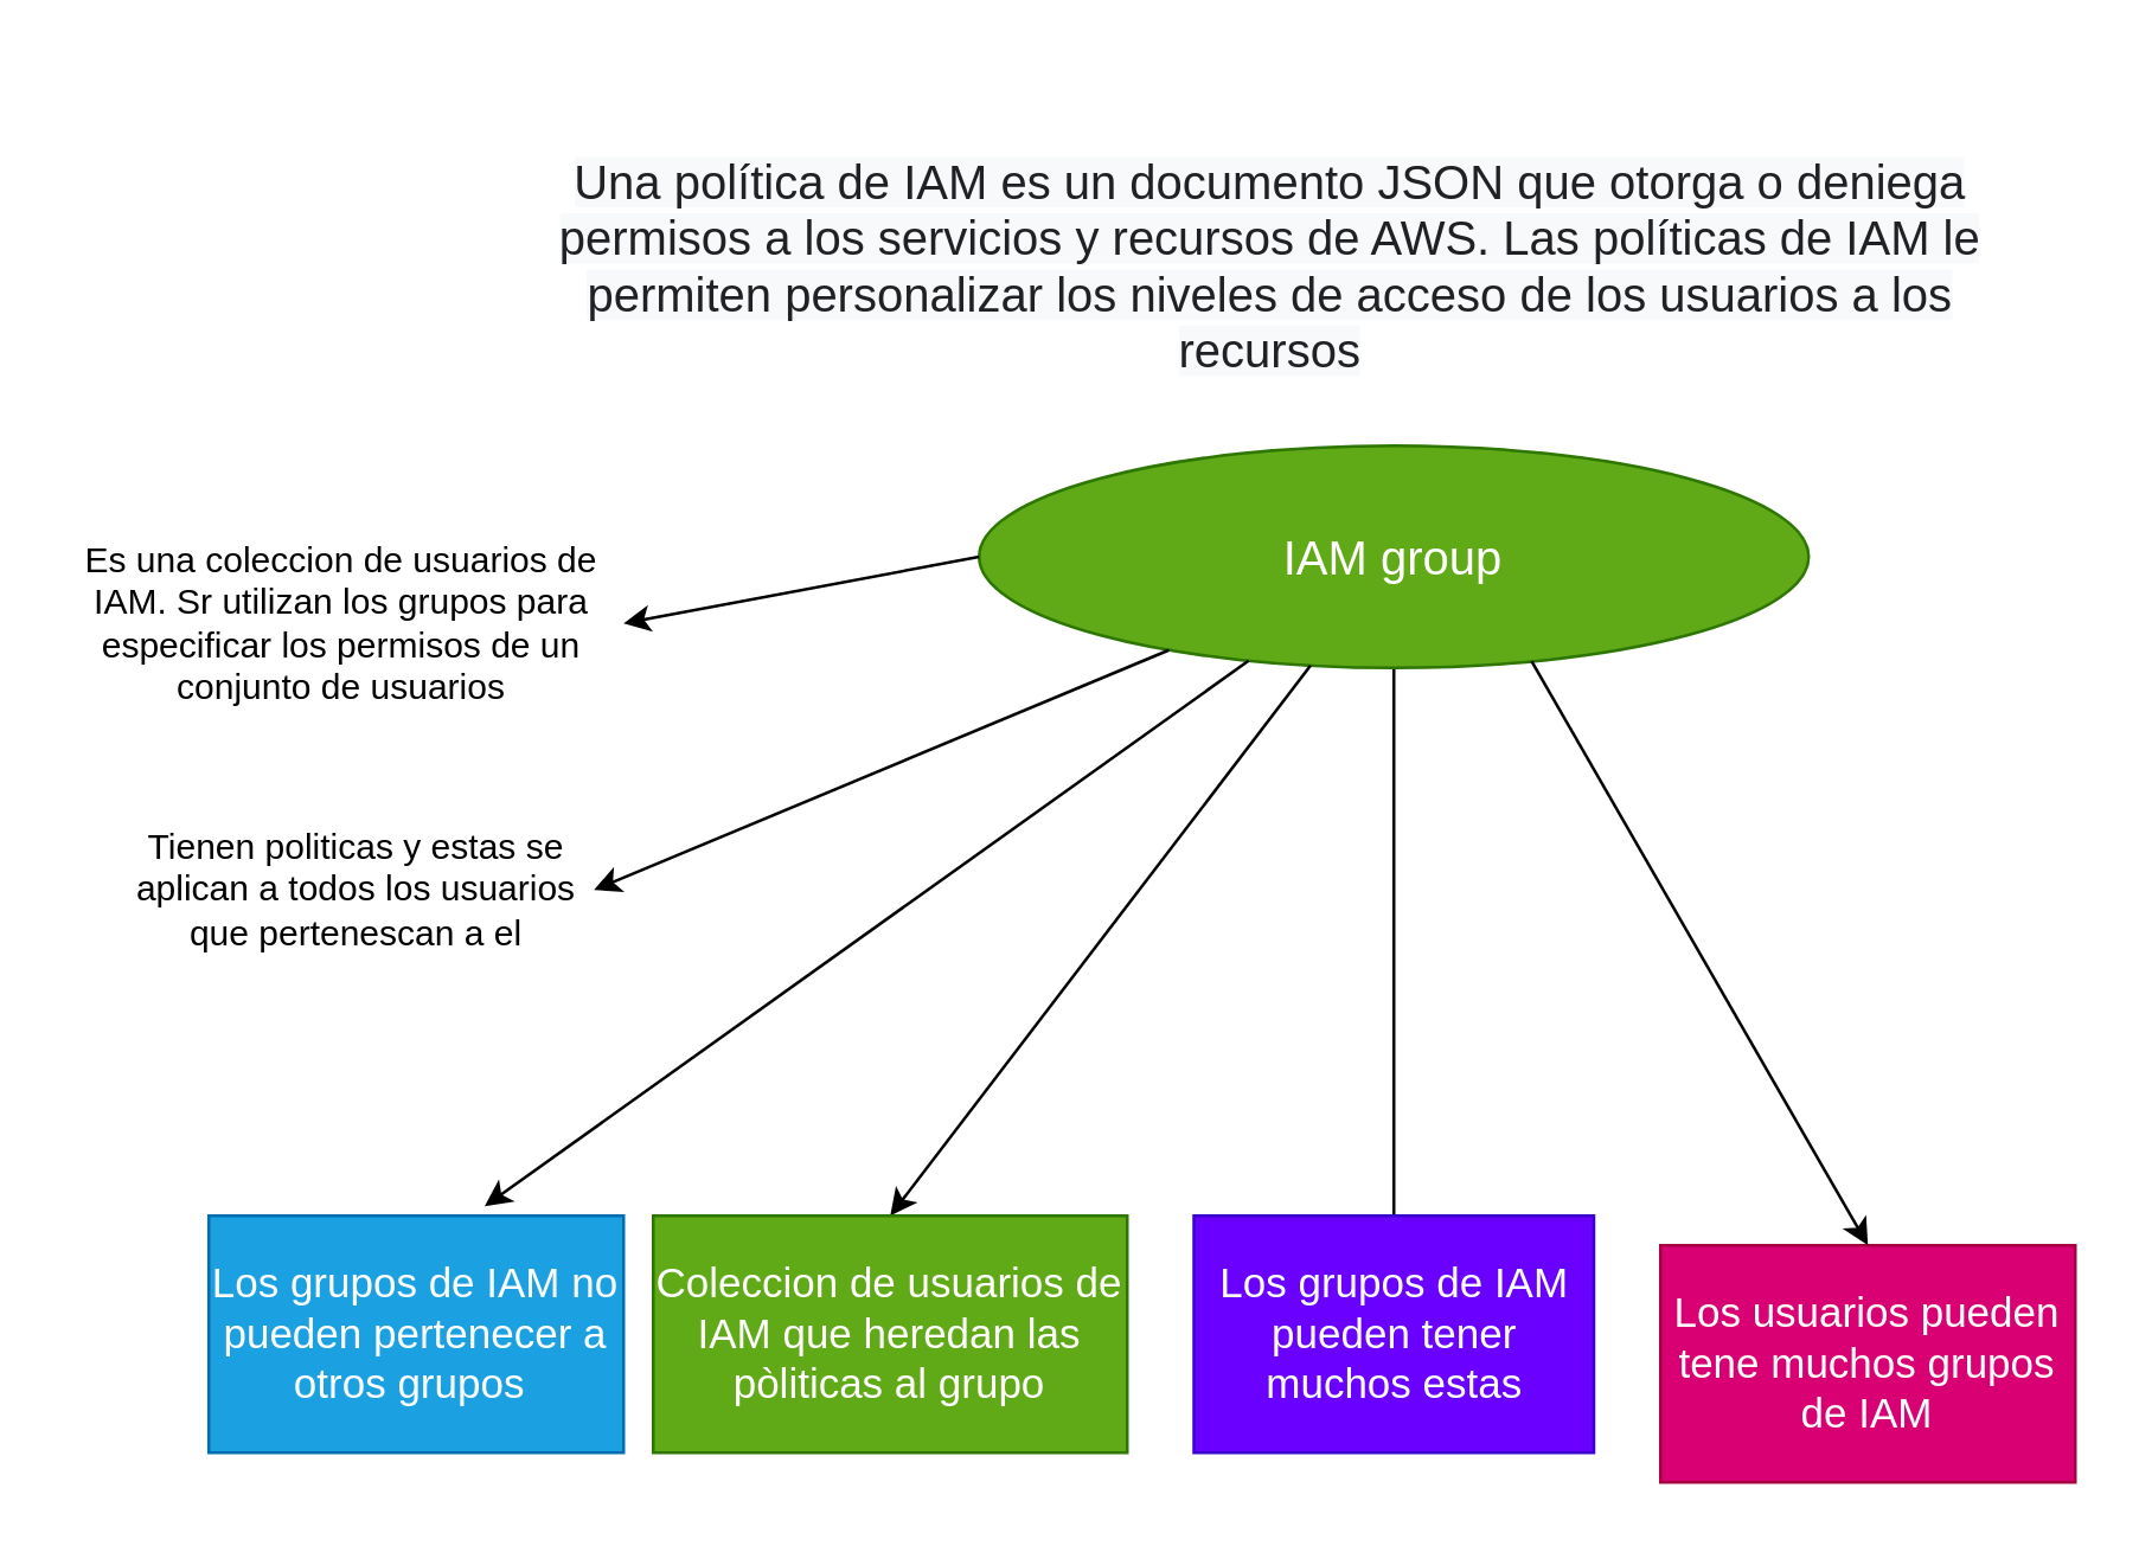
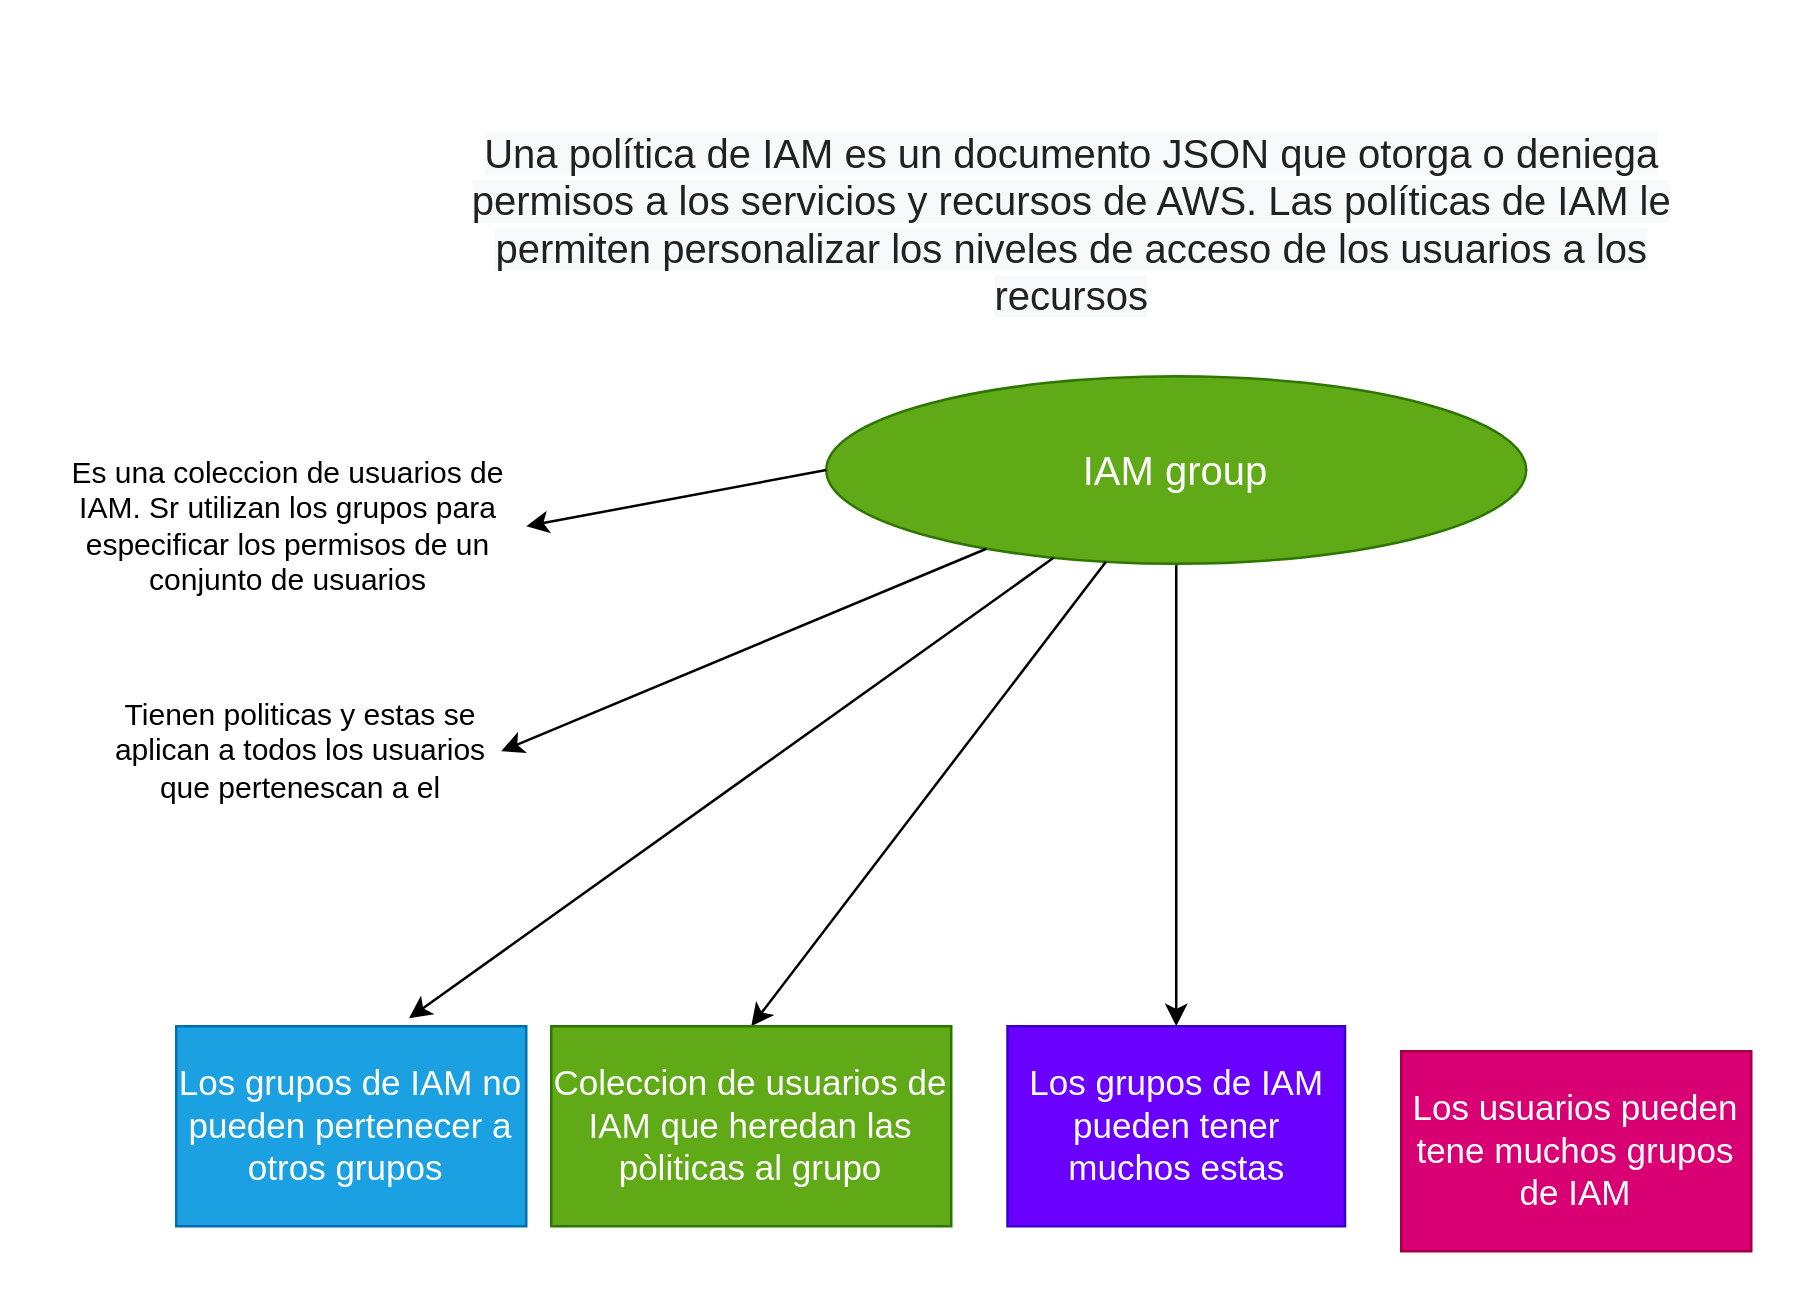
- <mxCell id="9" value="" style="edgeStyle=none;html=1;fontSize=14;entryX=0.5;entryY=0;entryDx=0;entryDy=0;exitX=0.666;exitY=0.97;exitDx=0;exitDy=0;exitPerimeter=0;" parent="1" source="4" target="8" edge="1"><mxGeometry relative="1" as="geometry"><mxPoint x="325.999" y="279.998" as="sourcePoint" /><mxPoint x="439.44" y="382.78" as="targetPoint" /></mxGeometry></mxCell>
- <mxCell id="3" value="" style="edgeStyle=none;html=1;fontSize=14;entryX=0.5;entryY=0;entryDx=0;entryDy=0;endArrow=none;" parent="1" source="4" target="7" edge="1"><mxGeometry relative="1" as="geometry" /></mxCell>
+ <mxCell id="3" value="" style="edgeStyle=none;html=1;fontSize=14;entryX=0.5;entryY=0;entryDx=0;entryDy=0;" parent="1" source="4" target="7" edge="1"><mxGeometry relative="1" as="geometry" /></mxCell>
